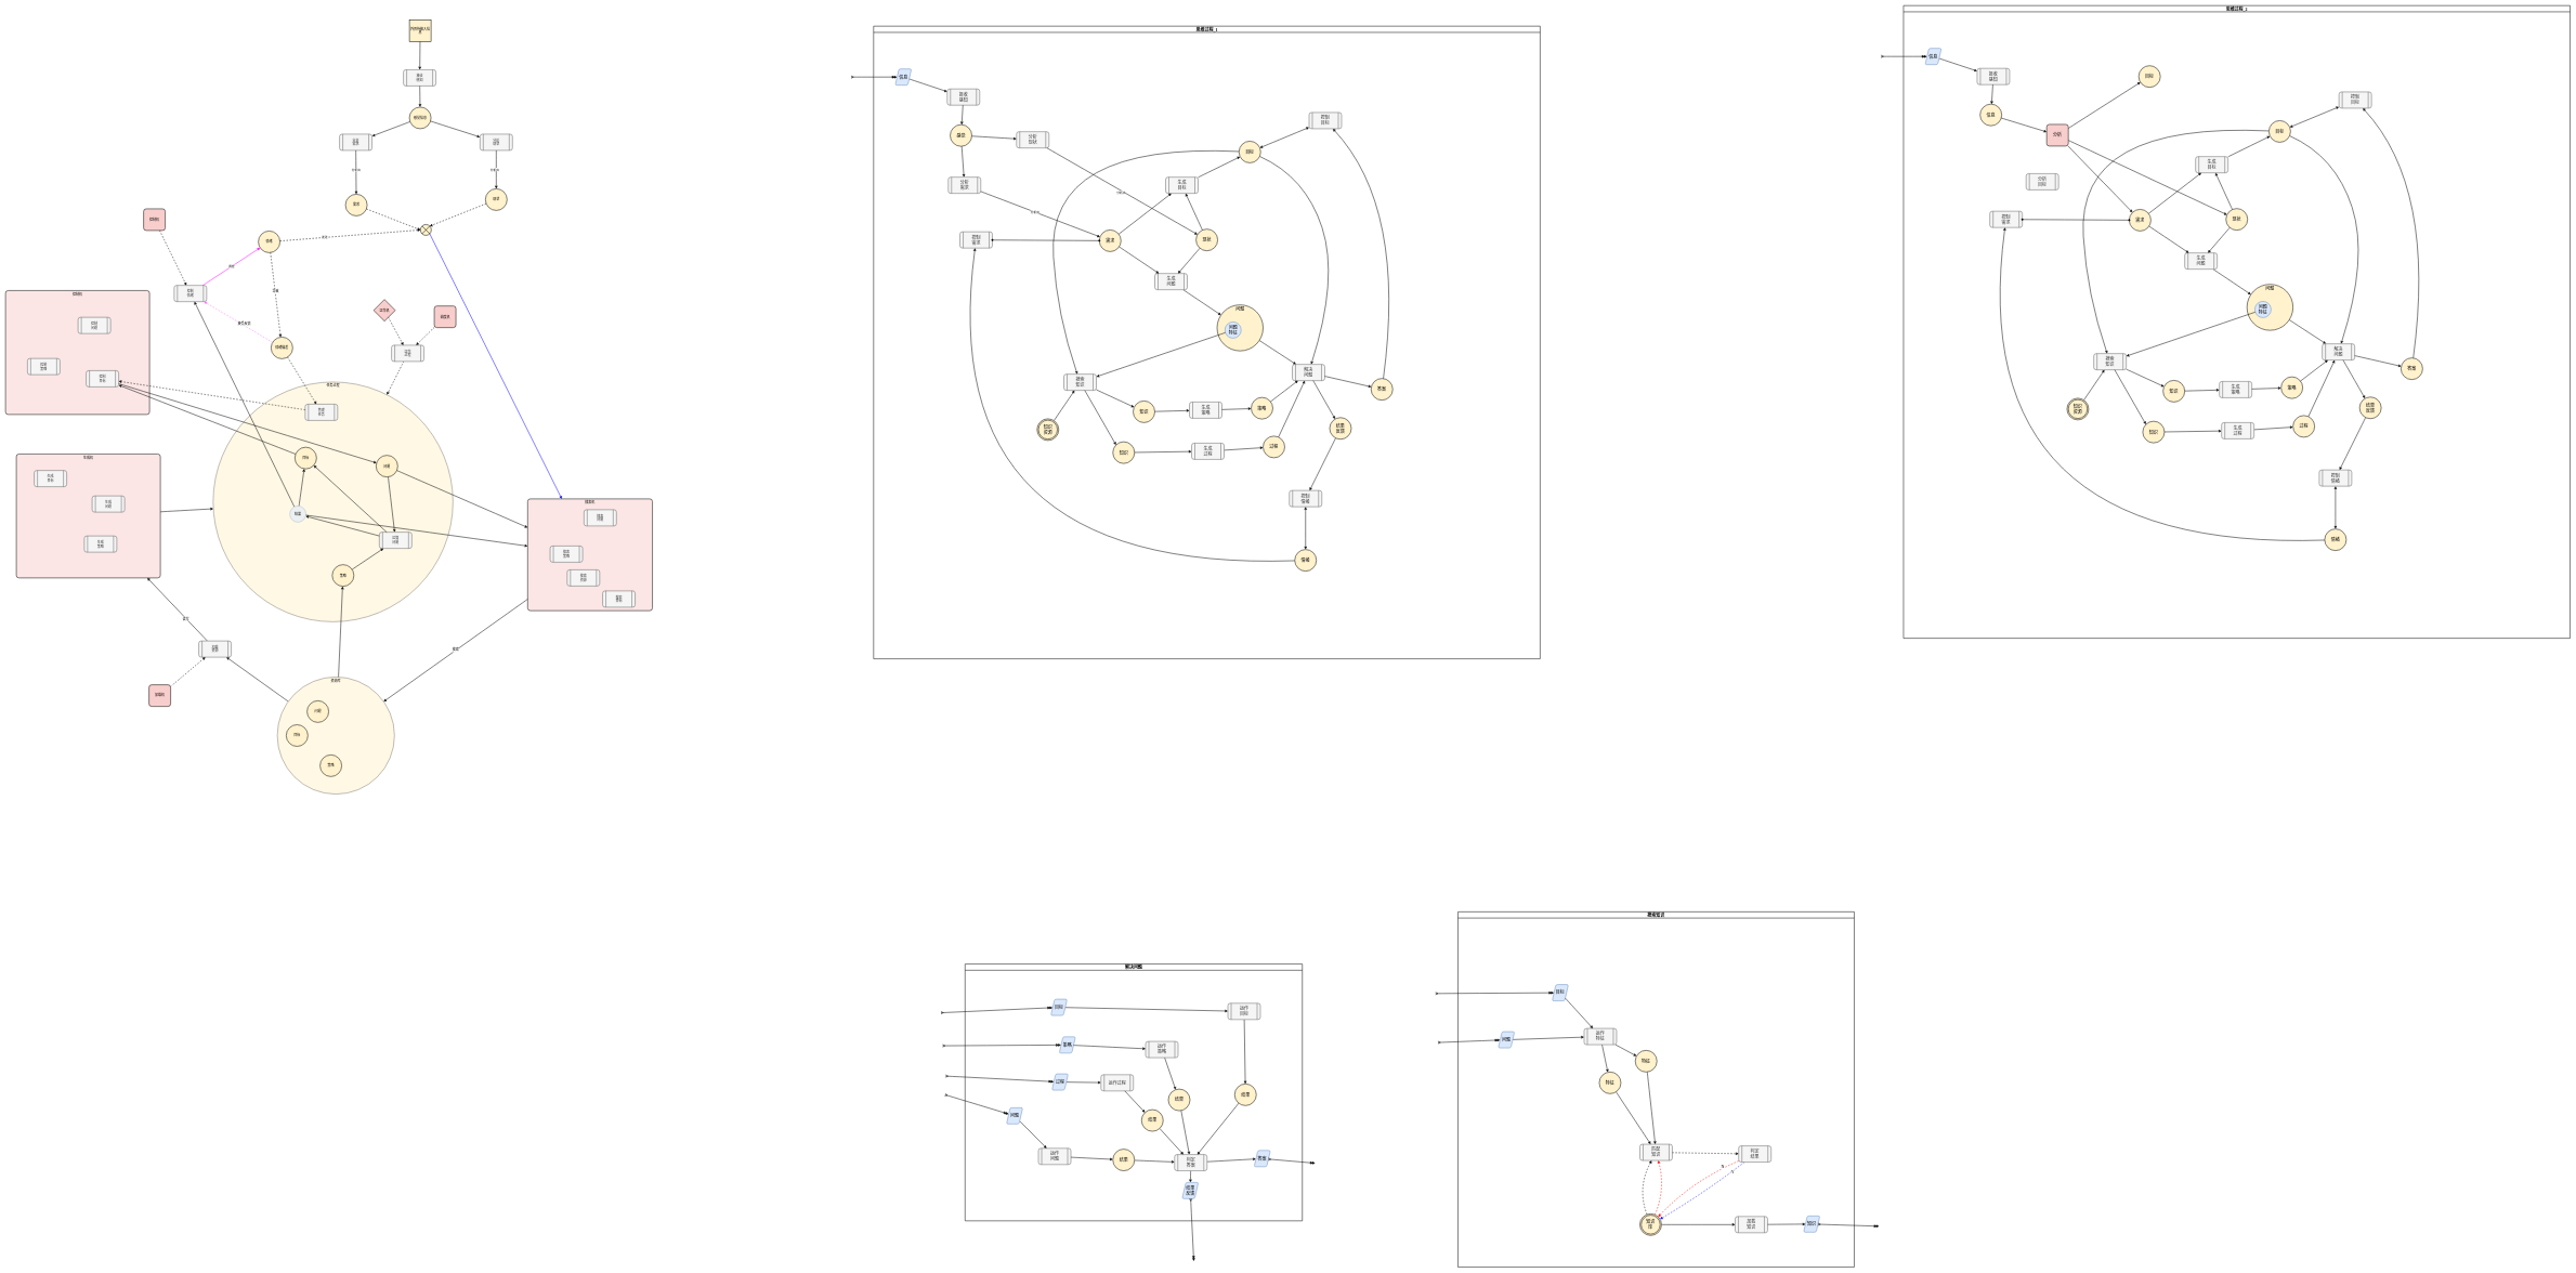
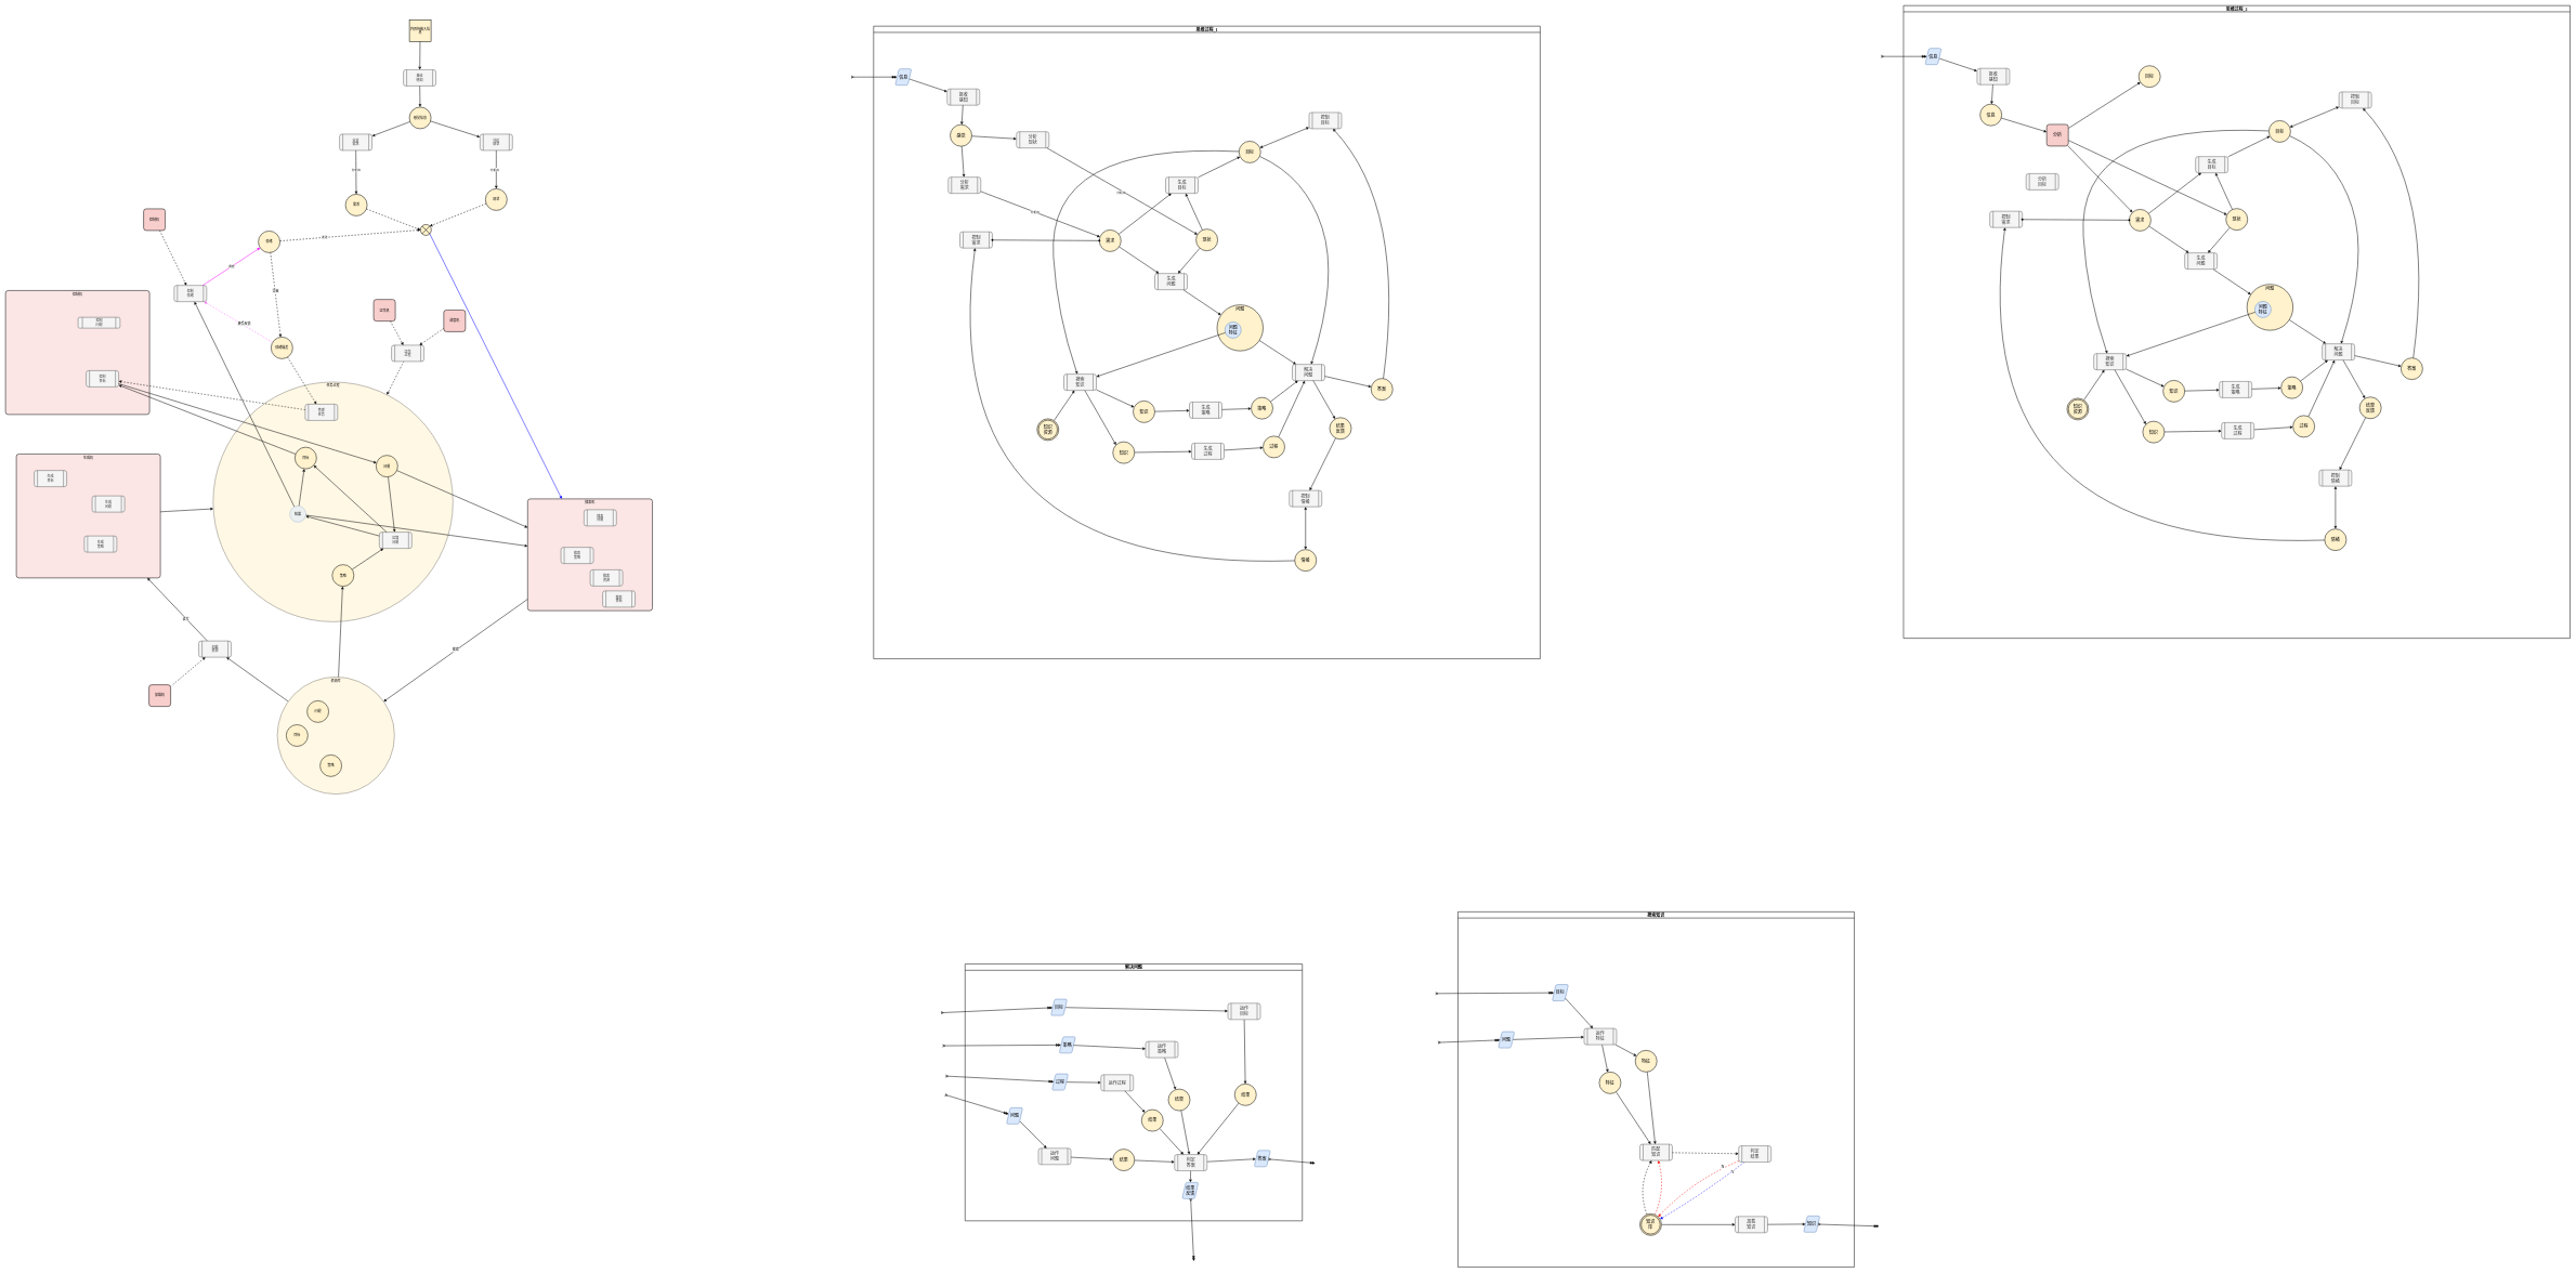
- <mxCell id="142" value="运作机" style="rhombus;whiteSpace=wrap;html=1;fontFamily=Times New Roman;fontSize=12;fontColor=default;align=center;strokeColor=default;fillColor=#f8cecc;absoluteArcSize=1;strokeWidth=2;rotatable=0;resizable=0;movable=1;" parent="1" vertex="1"><mxGeometry x="1380" y="1106" width="80" height="80" as="geometry" /></mxCell>
+ <mxCell id="142" value="运作机" style="rounded=1;whiteSpace=wrap;html=1;fontFamily=Times New Roman;fontSize=12;fontColor=default;align=center;strokeColor=default;fillColor=#f8cecc;absoluteArcSize=1;strokeWidth=2;rotatable=0;resizable=0;movable=1;" parent="1" vertex="1"><mxGeometry x="1380" y="1106" width="80" height="80" as="geometry" /></mxCell>
- <mxCell id="144" value="调度机" style="rounded=1;whiteSpace=wrap;html=1;fontFamily=Times New Roman;fontSize=12;fontColor=default;align=center;strokeColor=default;fillColor=#f8cecc;absoluteArcSize=1;strokeWidth=2;rotatable=0;resizable=0;movable=1;" parent="1" vertex="1"><mxGeometry x="1604" y="1130" width="80" height="80" as="geometry" /></mxCell>
+ <mxCell id="144" value="调度机" style="rounded=1;whiteSpace=wrap;html=1;fontFamily=Times New Roman;fontSize=12;fontColor=default;align=center;strokeColor=default;fillColor=#f8cecc;absoluteArcSize=1;strokeWidth=2;rotatable=0;resizable=0;movable=1;" parent="1" vertex="1"><mxGeometry x="1639" y="1145" width="80" height="80" as="geometry" /></mxCell>
- <mxCell id="134" value="控制&lt;br&gt;问题" style="shape=process;whiteSpace=wrap;html=1;backgroundOutline=1;fontFamily=Times New Roman;fontSize=12;fillColor=#f5f5f5;rounded=1;strokeWidth=2;strokeColor=#666666;resizable=0;rotatable=0;comic=0;fontColor=#333333;movable=1;" parent="132" vertex="1"><mxGeometry x="268" y="99" width="120" height="60" as="geometry" /></mxCell>
+ <mxCell id="134" value="控制&lt;br&gt;问题" style="shape=process;whiteSpace=wrap;html=1;backgroundOutline=1;fontFamily=Times New Roman;fontSize=12;fillColor=#f5f5f5;rounded=1;strokeWidth=2;strokeColor=#666666;resizable=0;rotatable=0;comic=0;fontColor=#333333;movable=1;" parent="132" vertex="1"><mxGeometry x="268" y="99" width="155" height="40" as="geometry" /></mxCell>
- <mxCell id="133" value="控制&lt;br&gt;策略" style="shape=process;whiteSpace=wrap;html=1;backgroundOutline=1;fontFamily=Times New Roman;fontSize=12;rounded=1;strokeWidth=2;resizable=0;rotatable=0;comic=0;fillColor=#f5f5f5;fontColor=#333333;strokeColor=#666666;labelBorderColor=none;movable=1;" parent="132" vertex="1"><mxGeometry x="81" y="251" width="120" height="60" as="geometry" /></mxCell>
- <mxCell id="86" value="搜索&lt;br&gt;策略" style="shape=process;whiteSpace=wrap;html=1;backgroundOutline=1;fontFamily=Times New Roman;fontSize=12;fillColor=#f5f5f5;rounded=1;strokeWidth=2;strokeColor=#666666;resizable=0;rotatable=0;comic=0;fontColor=#333333;movable=1;" parent="83" vertex="1"><mxGeometry x="83" y="174" width="120" height="60" as="geometry" /></mxCell>
+ <mxCell id="86" value="搜索&lt;br&gt;策略" style="shape=process;whiteSpace=wrap;html=1;backgroundOutline=1;fontFamily=Times New Roman;fontSize=12;fillColor=#f5f5f5;rounded=1;strokeWidth=2;strokeColor=#666666;resizable=0;rotatable=0;comic=0;fontColor=#333333;movable=1;" parent="83" vertex="1"><mxGeometry x="123" y="179" width="120" height="60" as="geometry" /></mxCell>
- <mxCell id="85" value="搜索&lt;br&gt;资源" style="shape=process;whiteSpace=wrap;html=1;backgroundOutline=1;fontFamily=Times New Roman;fontSize=12;fillColor=#f5f5f5;rounded=1;strokeWidth=2;strokeColor=#666666;resizable=0;rotatable=0;comic=0;fontColor=#333333;movable=1;" parent="83" vertex="1"><mxGeometry x="146" y="262" width="120" height="60" as="geometry" /></mxCell>
+ <mxCell id="85" value="搜索&lt;br&gt;资源" style="shape=process;whiteSpace=wrap;html=1;backgroundOutline=1;fontFamily=Times New Roman;fontSize=12;fillColor=#f5f5f5;rounded=1;strokeWidth=2;strokeColor=#666666;resizable=0;rotatable=0;comic=0;fontColor=#333333;movable=1;" parent="83" vertex="1"><mxGeometry x="231" y="262" width="120" height="60" as="geometry" /></mxCell>
